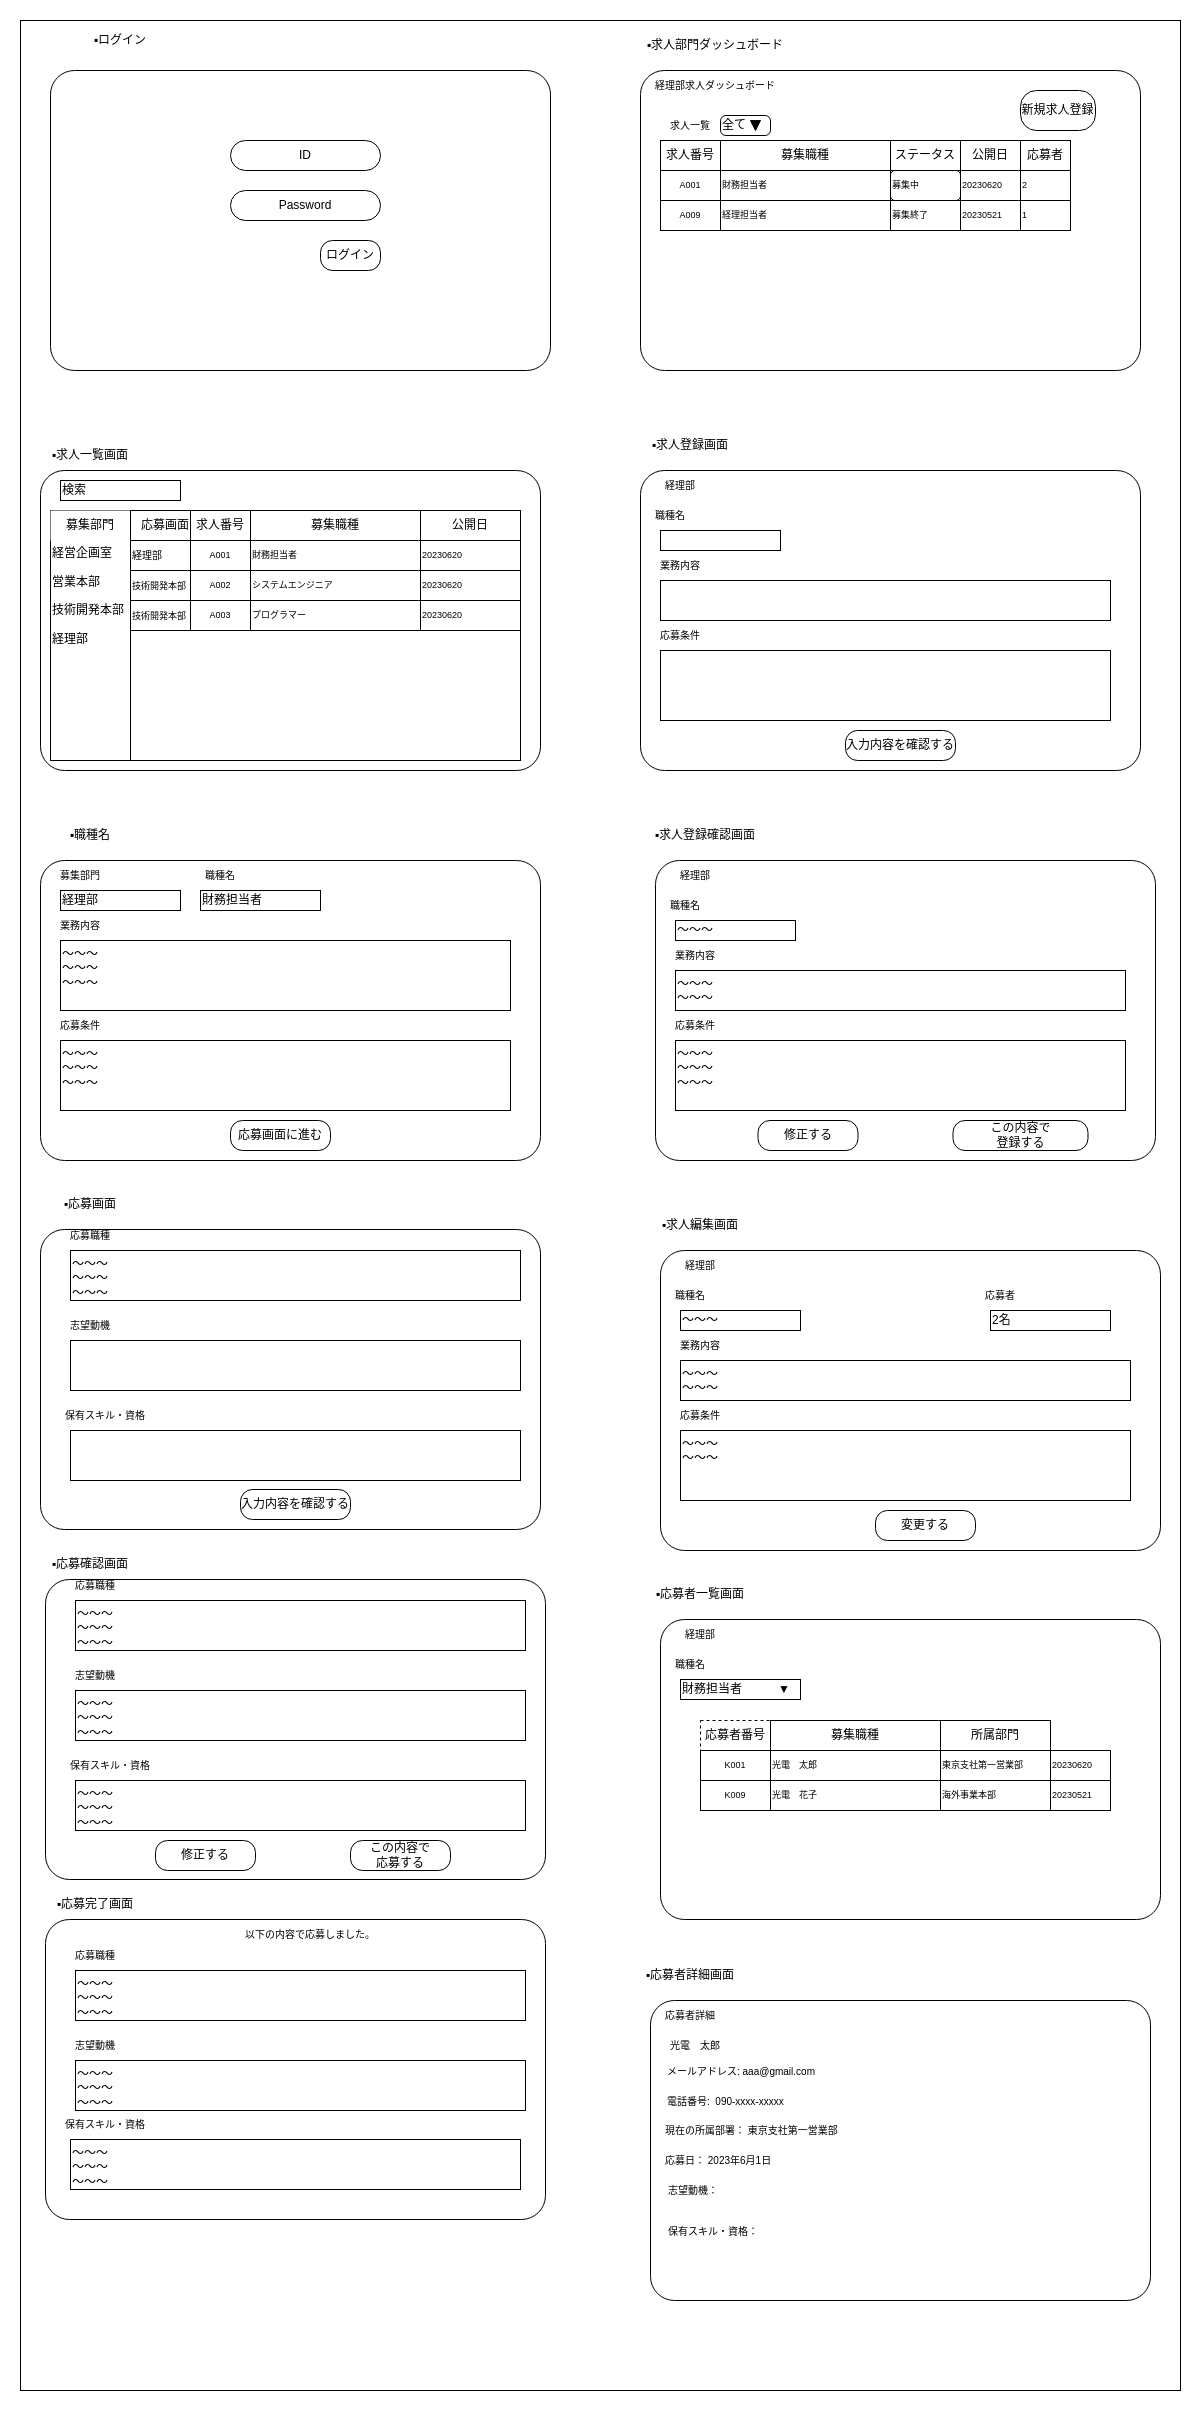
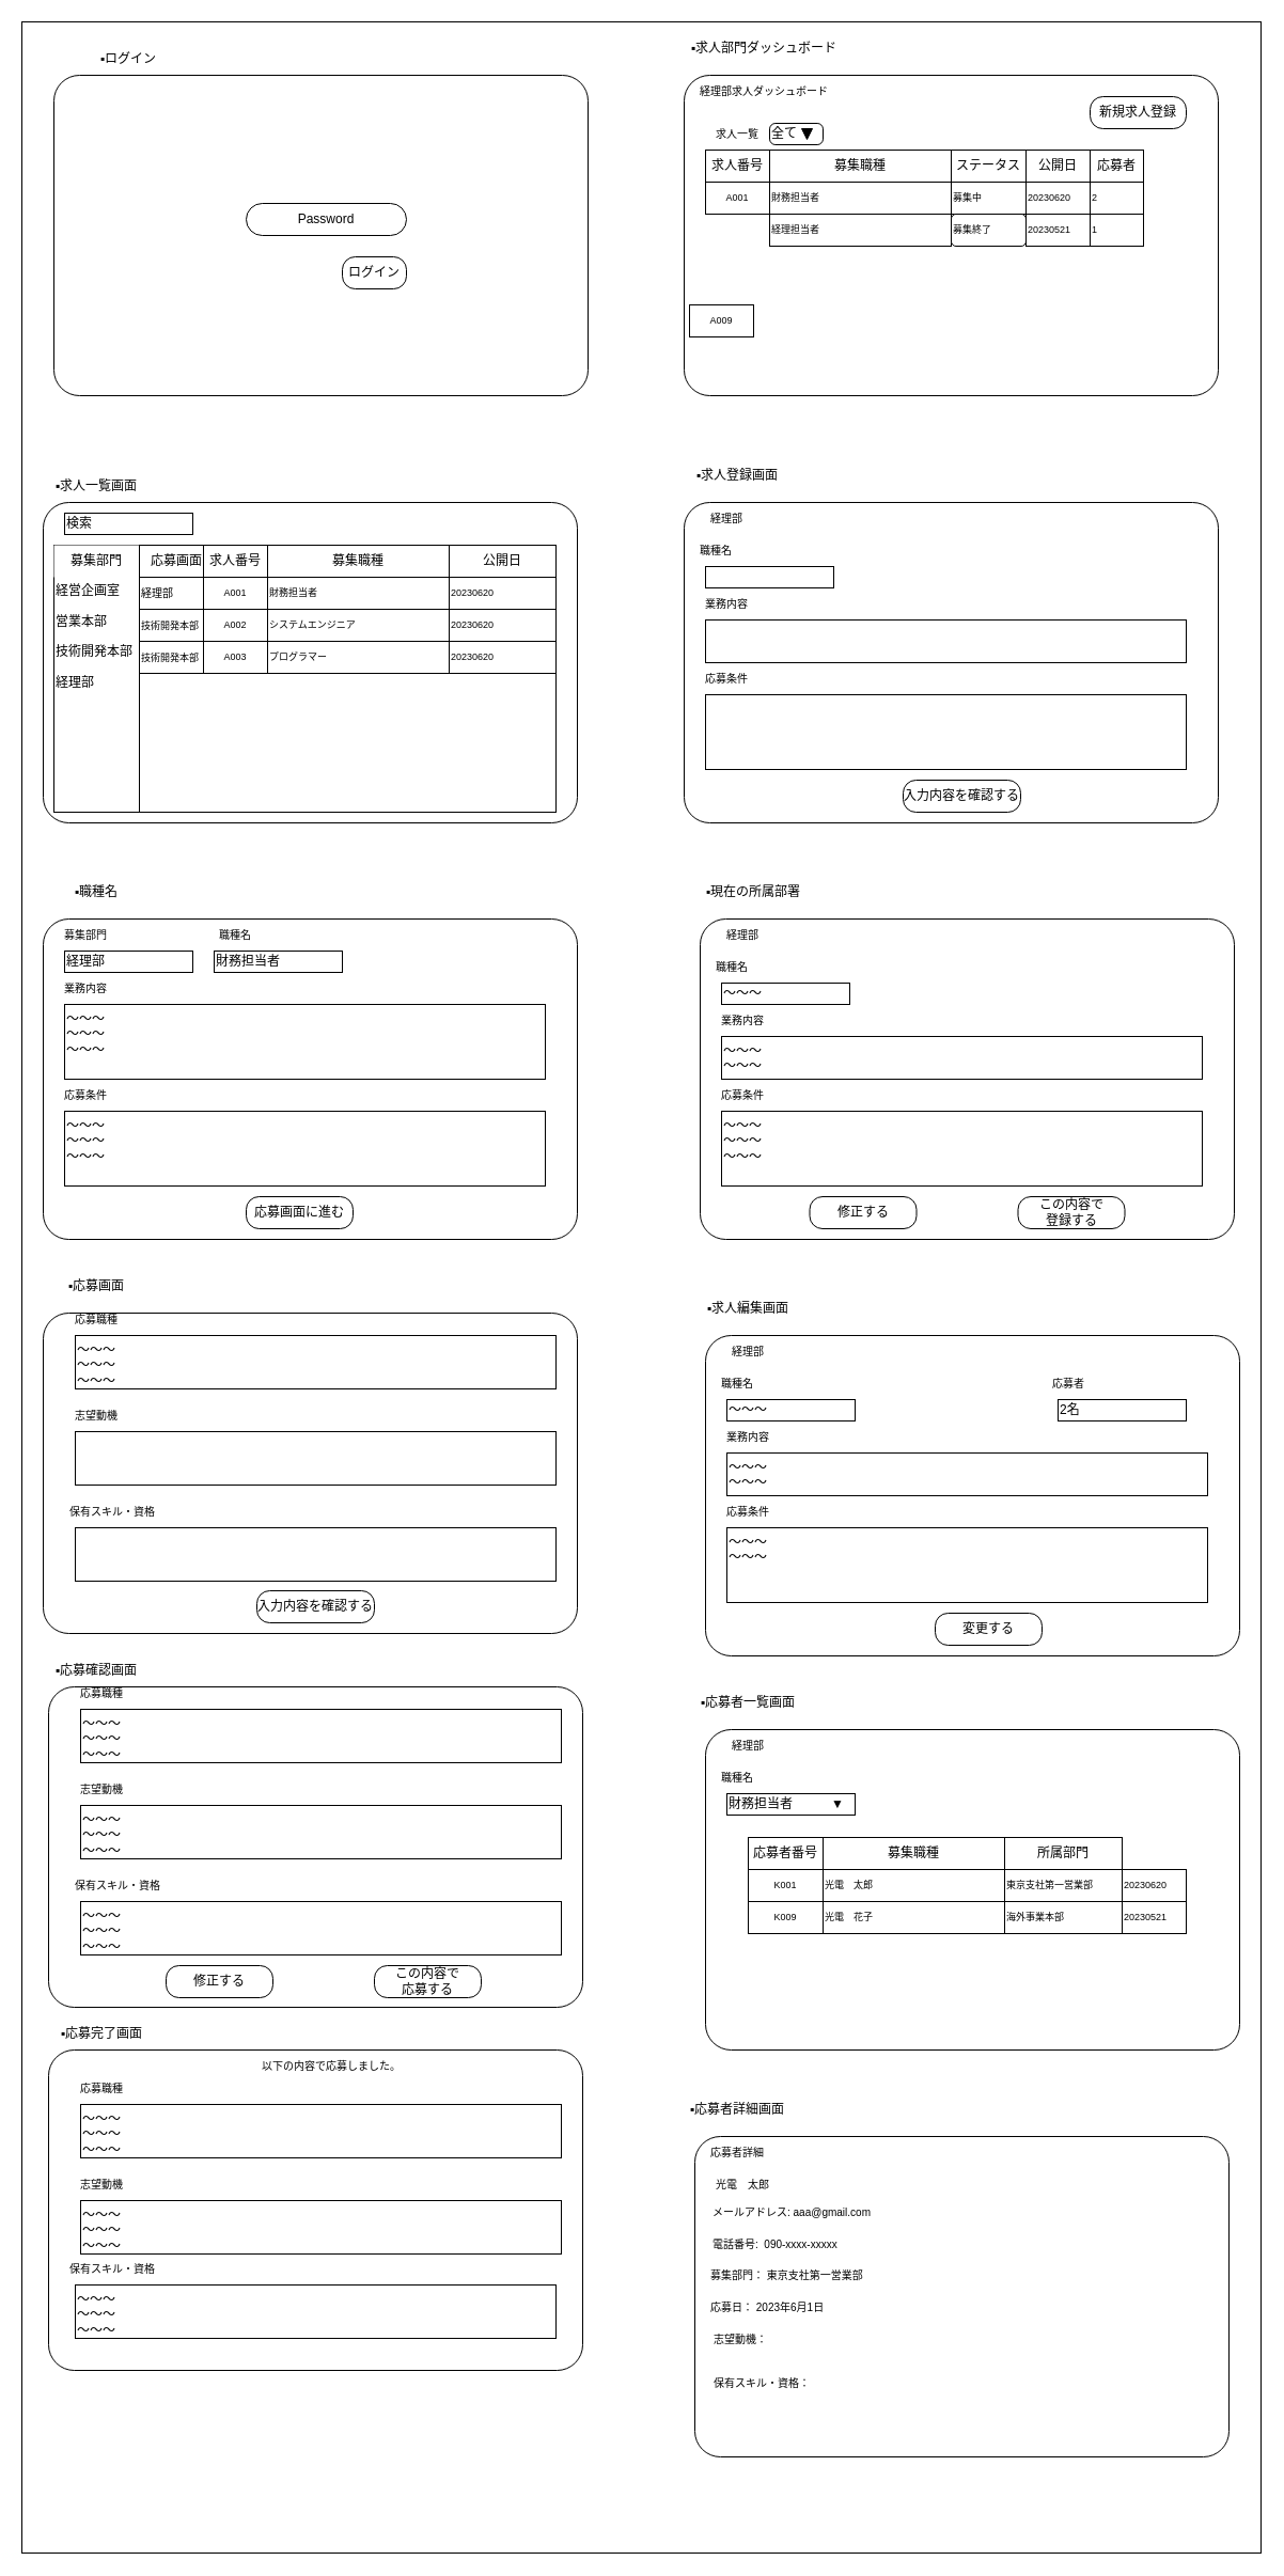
- <mxCell id="6" value="▪️ログイン" style="text;html=1;strokeColor=none;fillColor=none;align=center;verticalAlign=middle;whiteSpace=wrap;rounded=0;" parent="1" vertex="1"><mxGeometry x="60" y="25" width="120" height="30" as="geometry" /></mxCell>
+ <mxCell id="6" value="▪️ログイン" style="text;html=1;strokeColor=none;fillColor=none;align=center;verticalAlign=middle;whiteSpace=wrap;rounded=0;" parent="1" vertex="1"><mxGeometry x="60" y="40" width="120" height="30" as="geometry" /></mxCell>
- <mxCell id="60" value="新規求人登録" style="rounded=1;whiteSpace=wrap;html=1;glass=0;arcSize=40;" parent="1" vertex="1"><mxGeometry x="1020" y="90" width="75" height="40" as="geometry" /></mxCell>
+ <mxCell id="60" value="新規求人登録" style="rounded=1;whiteSpace=wrap;html=1;glass=0;arcSize=40;" parent="1" vertex="1"><mxGeometry x="1020" y="90" width="90" height="30" as="geometry" /></mxCell>
- <mxCell id="7" value="ID" style="rounded=1;whiteSpace=wrap;html=1;glass=0;arcSize=50;" parent="1" vertex="1"><mxGeometry x="230" y="140" width="150" height="30" as="geometry" /></mxCell>
- <mxCell id="66" value="募集中" style="whiteSpace=wrap;html=1;glass=0;sketch=0;align=left;fontSize=9;rounded=1;" parent="1" vertex="1"><mxGeometry x="890" y="170" width="70" height="30" as="geometry" /></mxCell>
+ <mxCell id="66" value="募集中" style="rounded=0;whiteSpace=wrap;html=1;glass=0;sketch=0;align=left;fontSize=9;" parent="1" vertex="1"><mxGeometry x="890" y="170" width="70" height="30" as="geometry" /></mxCell>
- <mxCell id="67" value="A009" style="rounded=0;whiteSpace=wrap;html=1;glass=0;sketch=0;fontSize=9;" parent="1" vertex="1"><mxGeometry x="660" y="200" width="60" height="30" as="geometry" /></mxCell>
+ <mxCell id="67" value="A009" style="rounded=0;whiteSpace=wrap;html=1;glass=0;sketch=0;fontSize=9;" parent="1" vertex="1"><mxGeometry x="645" y="285" width="60" height="30" as="geometry" /></mxCell>
- <mxCell id="69" value="募集終了" style="rounded=0;whiteSpace=wrap;html=1;glass=0;sketch=0;align=left;fontSize=9;" parent="1" vertex="1"><mxGeometry x="890" y="200" width="70" height="30" as="geometry" /></mxCell>
+ <mxCell id="69" value="募集終了" style="whiteSpace=wrap;html=1;glass=0;sketch=0;align=left;fontSize=9;rounded=1;" parent="1" vertex="1"><mxGeometry x="890" y="200" width="70" height="30" as="geometry" /></mxCell>
- <mxCell id="124" value="▪️求人登録確認画面" style="text;html=1;strokeColor=none;fillColor=none;align=center;verticalAlign=middle;whiteSpace=wrap;rounded=0;" parent="1" vertex="1"><mxGeometry x="645" y="820" width="120" height="30" as="geometry" /></mxCell>
+ <mxCell id="124" value="▪️現在の所属部署" style="text;html=1;strokeColor=none;fillColor=none;align=center;verticalAlign=middle;whiteSpace=wrap;rounded=0;" parent="1" vertex="1"><mxGeometry x="645" y="820" width="120" height="30" as="geometry" /></mxCell>
- <mxCell id="126" value="この内容で&lt;br&gt;登録する" style="rounded=1;whiteSpace=wrap;html=1;glass=0;arcSize=40;" parent="1" vertex="1"><mxGeometry x="952.5" y="1120" width="135" height="30" as="geometry" /></mxCell>
+ <mxCell id="126" value="この内容で&lt;br&gt;登録する" style="rounded=1;whiteSpace=wrap;html=1;glass=0;arcSize=40;" parent="1" vertex="1"><mxGeometry x="952.5" y="1120" width="100" height="30" as="geometry" /></mxCell>
- <mxCell id="127" value="応募者番号" style="rounded=0;whiteSpace=wrap;html=1;glass=0;sketch=0;dashed=1;" parent="1" vertex="1"><mxGeometry x="700" y="1720" width="70" height="30" as="geometry" /></mxCell>
+ <mxCell id="127" value="応募者番号" style="rounded=0;whiteSpace=wrap;html=1;glass=0;sketch=0;" parent="1" vertex="1"><mxGeometry x="700" y="1720" width="70" height="30" as="geometry" /></mxCell>
- <mxCell id="144" value="現在の所属部署： 東京支社第一営業部" style="text;html=1;strokeColor=none;fillColor=none;align=left;verticalAlign=middle;whiteSpace=wrap;rounded=0;glass=0;sketch=0;fontSize=10;" parent="1" vertex="1"><mxGeometry x="662.5" y="2115" width="240" height="30" as="geometry" /></mxCell>
+ <mxCell id="144" value="募集部門： 東京支社第一営業部" style="text;html=1;strokeColor=none;fillColor=none;align=left;verticalAlign=middle;whiteSpace=wrap;rounded=0;glass=0;sketch=0;fontSize=10;" parent="1" vertex="1"><mxGeometry x="662.5" y="2115" width="240" height="30" as="geometry" /></mxCell>
